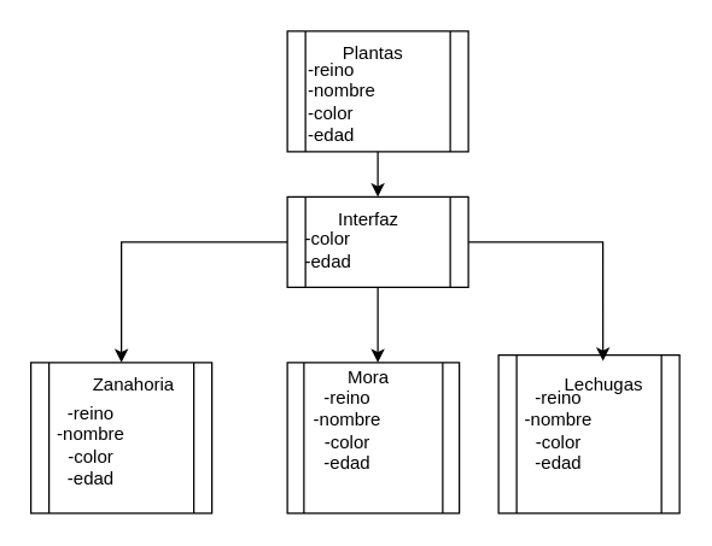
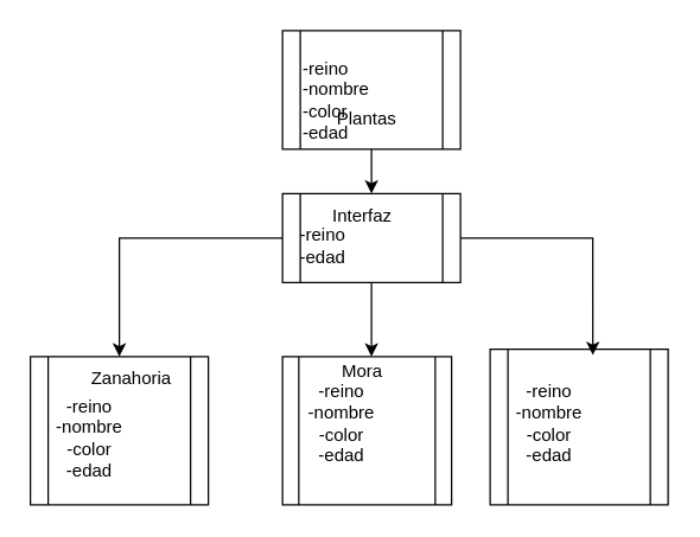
- <mxCell id="5" value="Plantas" style="text;html=1;strokeColor=none;fillColor=none;align=center;verticalAlign=middle;whiteSpace=wrap;rounded=0;" vertex="1" parent="1"><mxGeometry x="217" y="20" width="60" height="30" as="geometry" /></mxCell>
+ <mxCell id="5" value="Plantas" style="text;html=1;strokeColor=none;fillColor=none;align=center;verticalAlign=middle;whiteSpace=wrap;rounded=0;" vertex="1" parent="1"><mxGeometry x="217" y="65" width="60" height="30" as="geometry" /></mxCell>
- <mxCell id="16" value="-color&lt;br&gt;-edad" style="text;html=1;strokeColor=none;fillColor=none;align=left;verticalAlign=middle;whiteSpace=wrap;rounded=0;" vertex="1" parent="1"><mxGeometry x="200" y="150" width="60" height="30" as="geometry" /></mxCell>
+ <mxCell id="16" value="-reino&lt;br&gt;-edad" style="text;html=1;strokeColor=none;fillColor=none;align=left;verticalAlign=middle;whiteSpace=wrap;rounded=0;" vertex="1" parent="1"><mxGeometry x="200" y="150" width="60" height="30" as="geometry" /></mxCell>
- <mxCell id="13" value="Lechugas" style="text;html=1;strokeColor=none;fillColor=none;align=center;verticalAlign=middle;whiteSpace=wrap;rounded=0;" vertex="1" parent="1"><mxGeometry x="370" y="240" width="60" height="30" as="geometry" /></mxCell>
